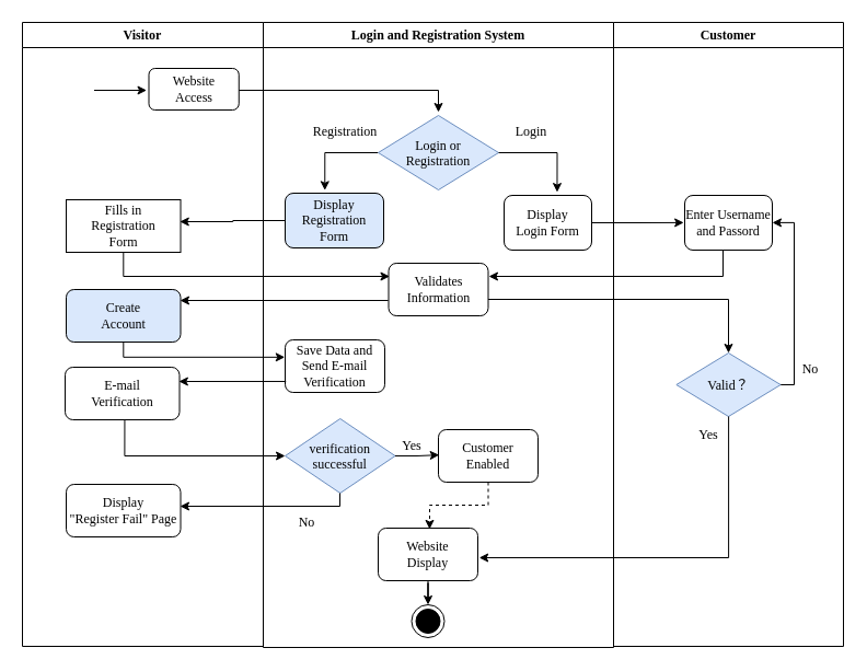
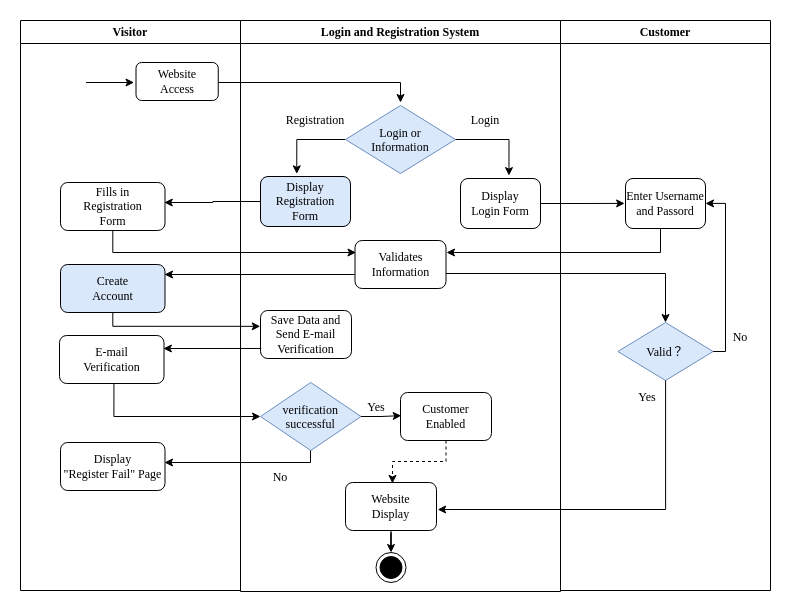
- <mxCell id="19" value="Login or &#10;Registration" style="rhombus;fillColor=#dae8fc;strokeColor=#6c8ebf;fontFamily=Times New Roman;" vertex="1" parent="16"><mxGeometry x="105" y="85" width="110" height="68" as="geometry" /></mxCell>
+ <mxCell id="19" value="Login or &#10;Information" style="rhombus;fillColor=#dae8fc;strokeColor=#6c8ebf;fontFamily=Times New Roman;" vertex="1" parent="16"><mxGeometry x="105" y="85" width="110" height="68" as="geometry" /></mxCell>
- <mxCell id="12" value="Fills in &lt;br&gt;Registration &lt;br&gt;Form" style="whiteSpace=wrap;html=1;strokeColor=#000000;fillColor=#FFFFFF;fontFamily=Times New Roman;rounded=0;" vertex="1" parent="9"><mxGeometry x="40" y="162" width="104.5" height="48" as="geometry" /></mxCell>
+ <mxCell id="12" value="Fills in &lt;br&gt;Registration &lt;br&gt;Form" style="rounded=1;whiteSpace=wrap;html=1;strokeColor=#000000;fillColor=#FFFFFF;fontFamily=Times New Roman;" vertex="1" parent="9"><mxGeometry x="40" y="162" width="104.5" height="48" as="geometry" /></mxCell>
